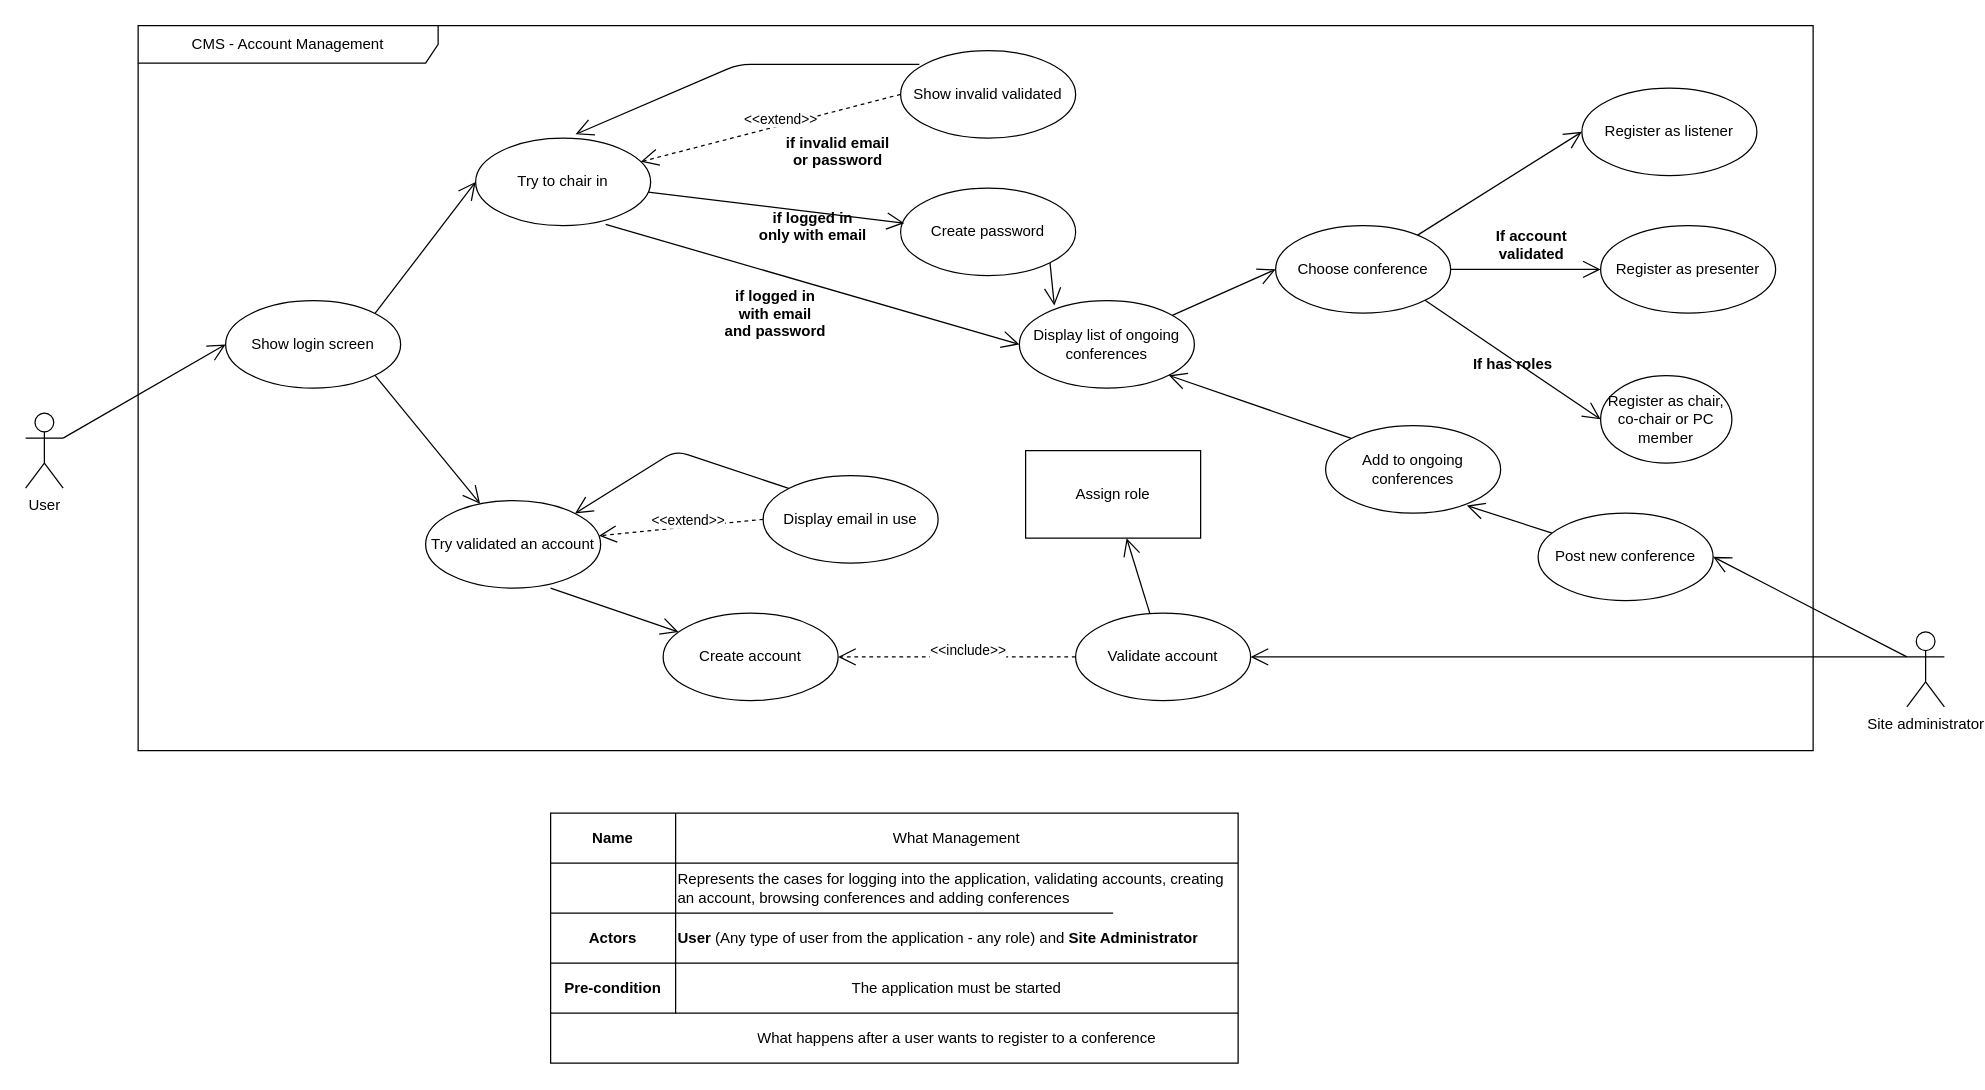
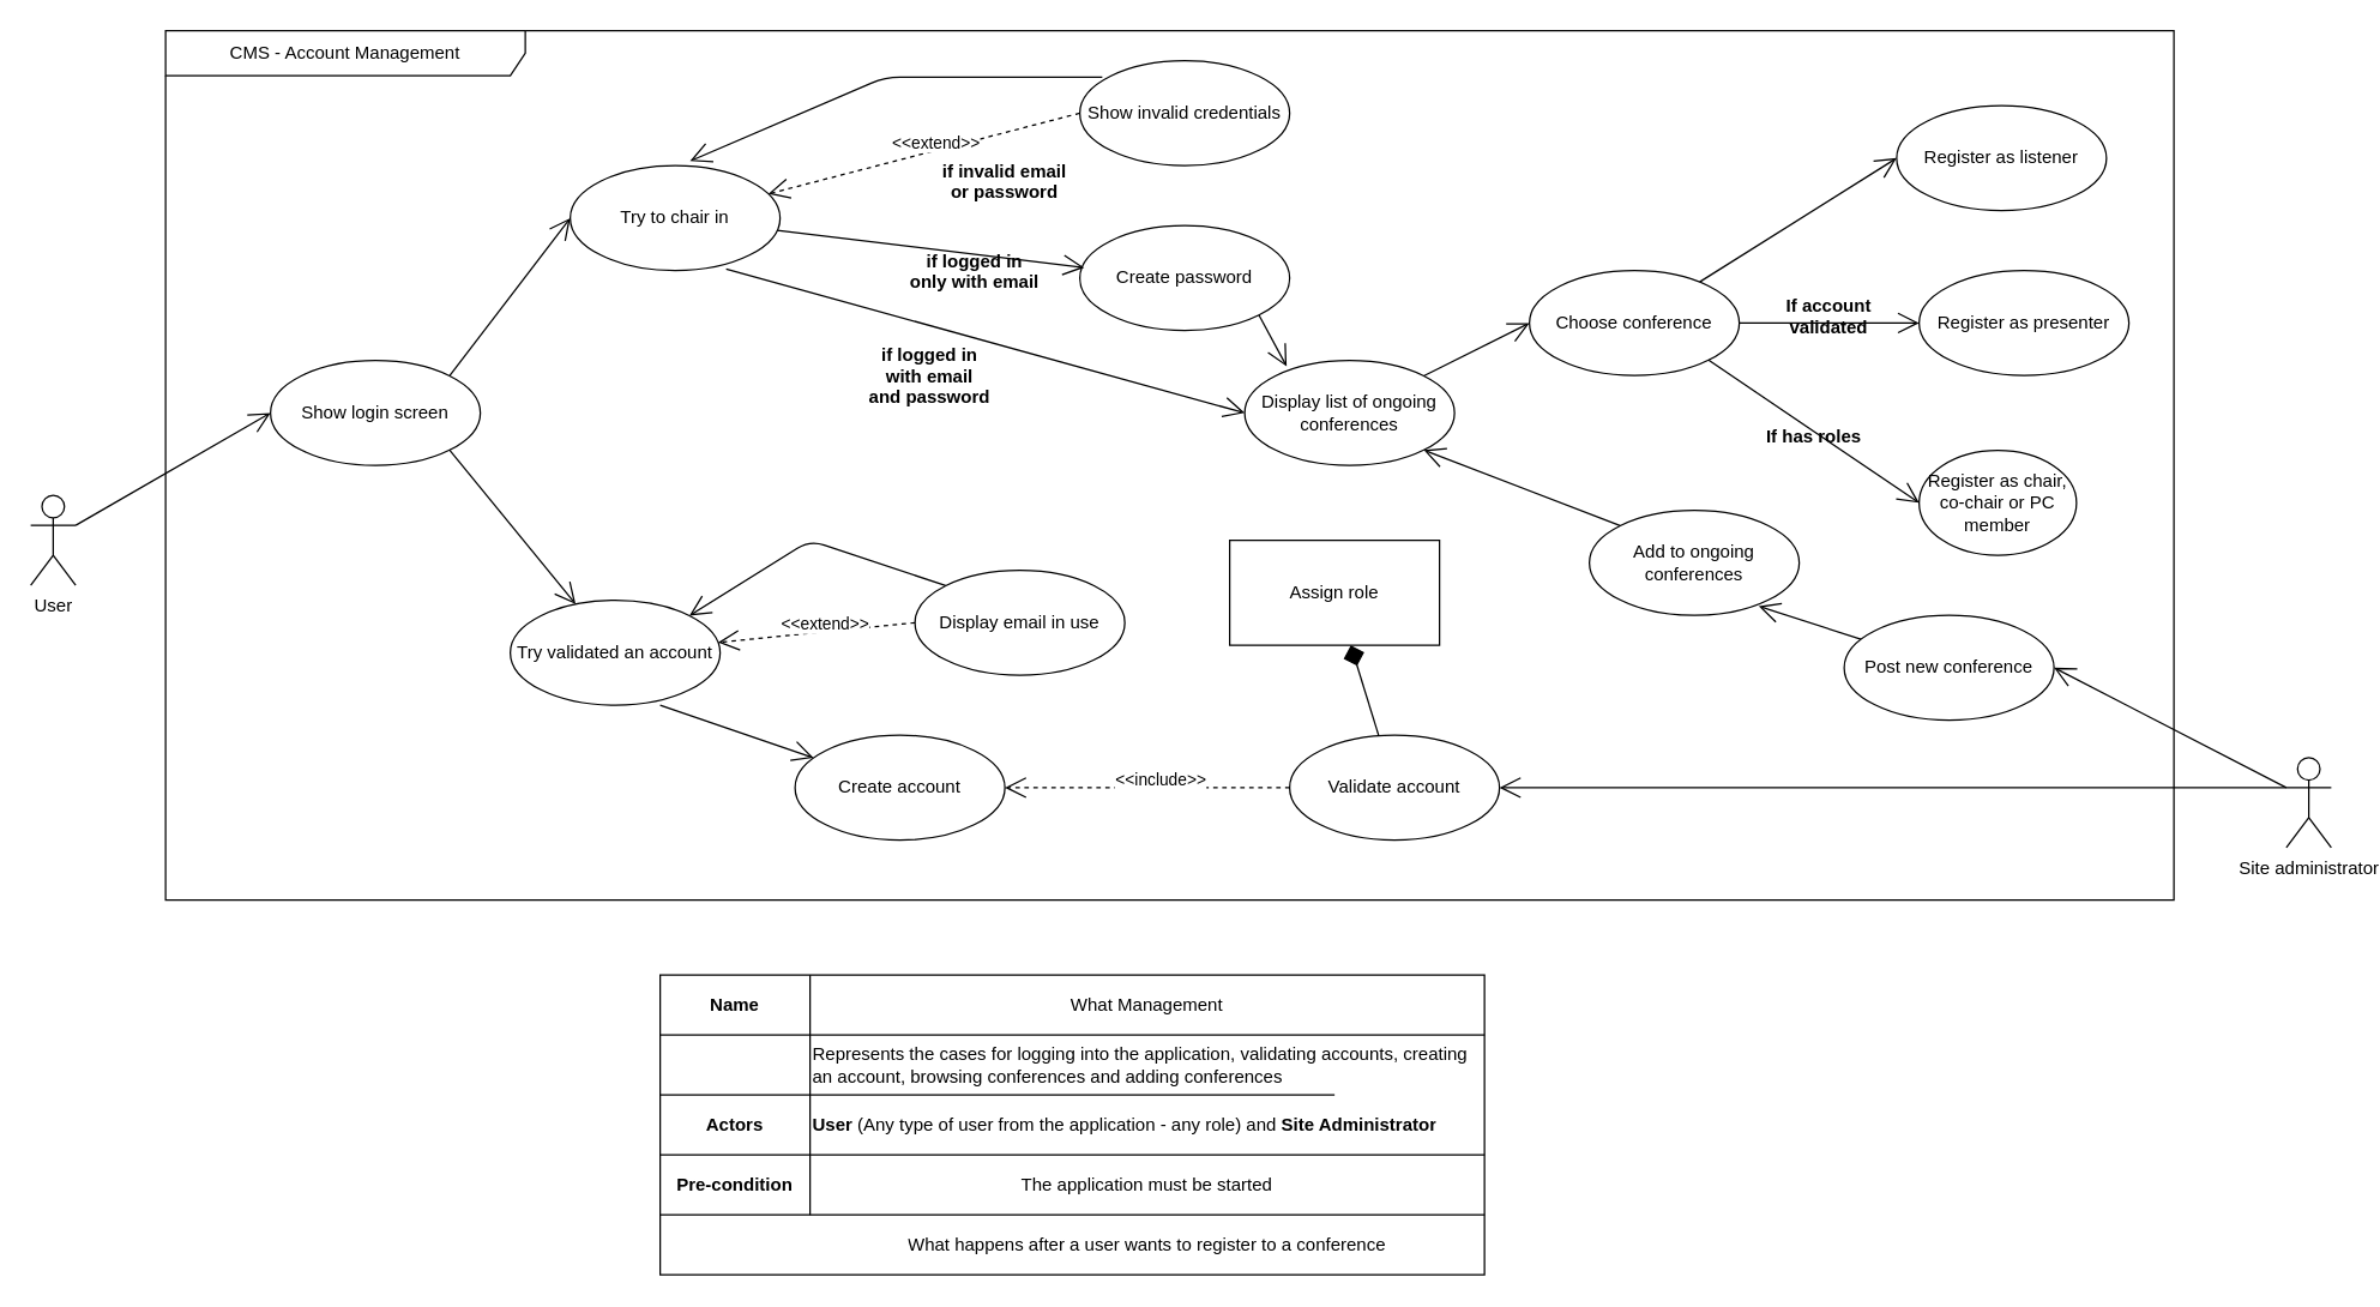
- <mxCell id="8" value="Show invalid validated" style="ellipse;whiteSpace=wrap;html=1;" parent="1" vertex="1"><mxGeometry x="720" y="40" width="140" height="70" as="geometry" /></mxCell>
+ <mxCell id="8" value="Show invalid credentials" style="ellipse;whiteSpace=wrap;html=1;" parent="1" vertex="1"><mxGeometry x="720" y="40" width="140" height="70" as="geometry" /></mxCell>
- <mxCell id="43" value="If account&#10;validated" style="text;align=center;fontStyle=1;verticalAlign=middle;spacingLeft=3;spacingRight=3;strokeColor=none;rotatable=0;points=[[0,0.5],[1,0.5]];portConstraint=eastwest;" parent="1" vertex="1"><mxGeometry x="1185" y="165" width="80" height="60" as="geometry" /></mxCell>
+ <mxCell id="43" value="If account&#10;validated" style="text;align=center;fontStyle=1;verticalAlign=middle;spacingLeft=3;spacingRight=3;strokeColor=none;rotatable=0;points=[[0,0.5],[1,0.5]];portConstraint=eastwest;" parent="1" vertex="1"><mxGeometry x="1180" y="180" width="80" height="60" as="geometry" /></mxCell>
- <mxCell id="14" value="Display list of ongoing conferences" style="ellipse;whiteSpace=wrap;html=1;" parent="1" vertex="1"><mxGeometry x="815" y="240" width="140" height="70" as="geometry" /></mxCell>
+ <mxCell id="14" value="Display list of ongoing conferences" style="ellipse;whiteSpace=wrap;html=1;" parent="1" vertex="1"><mxGeometry x="830" y="240" width="140" height="70" as="geometry" /></mxCell>
- <mxCell id="30" value="" style="endArrow=open;endFill=1;endSize=12;html=1;" parent="1" source="27" target="24" edge="1"><mxGeometry width="160" relative="1" as="geometry"><mxPoint x="840" y="430" as="sourcePoint" /><mxPoint x="925.31" y="504.611" as="targetPoint" /></mxGeometry></mxCell>
+ <mxCell id="30" value="" style="endArrow=diamond;endFill=1;endSize=12;html=1;" parent="1" source="27" target="24" edge="1"><mxGeometry width="160" relative="1" as="geometry"><mxPoint x="840" y="430" as="sourcePoint" /><mxPoint x="925.31" y="504.611" as="targetPoint" /></mxGeometry></mxCell>
